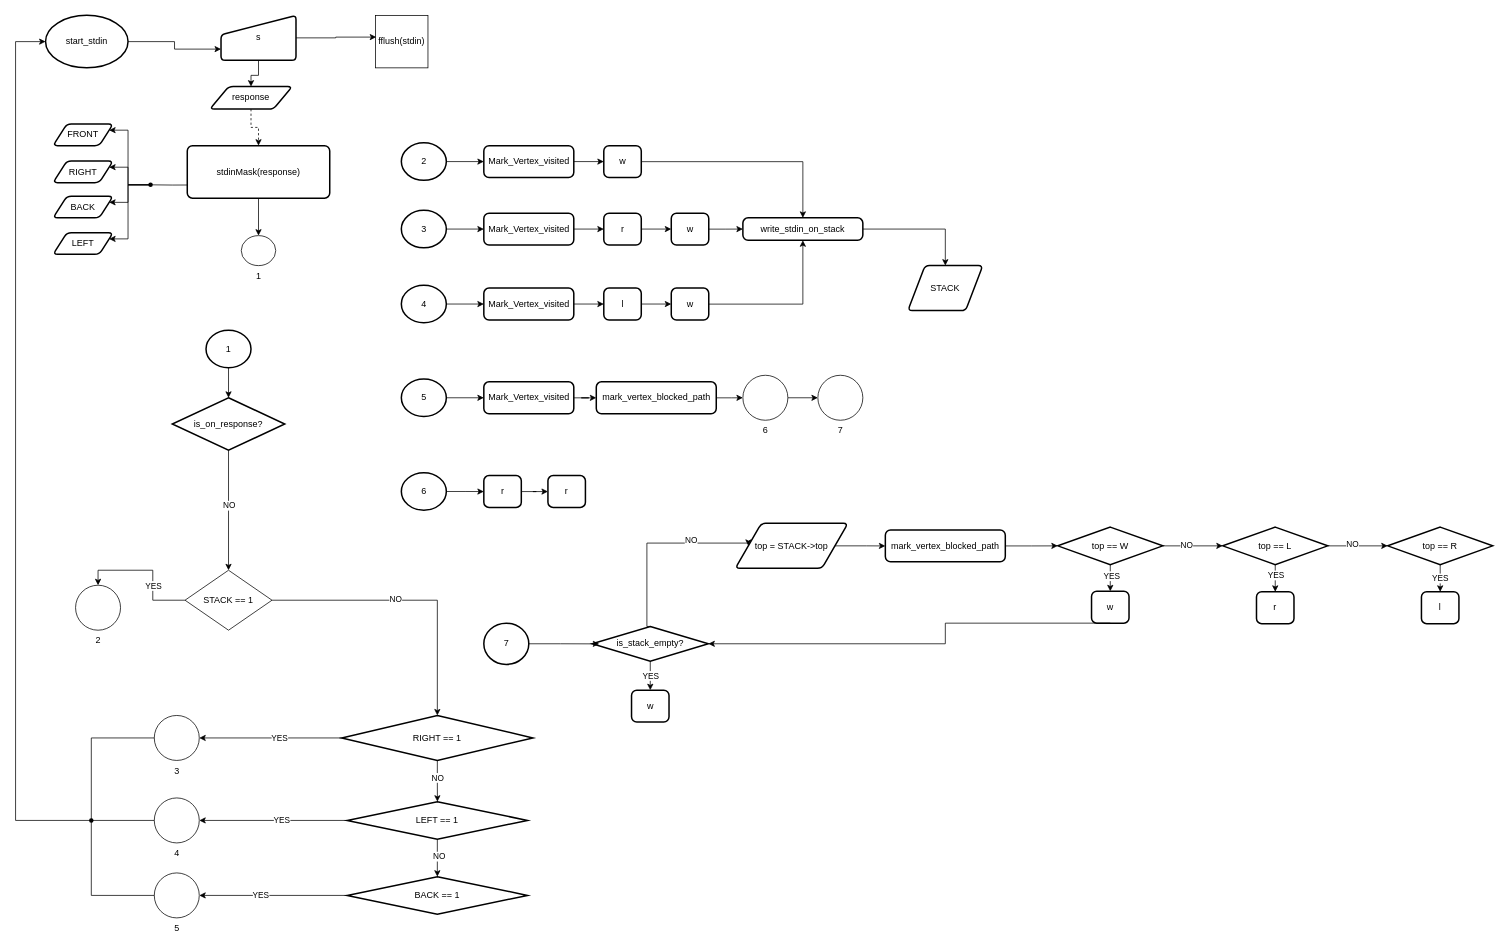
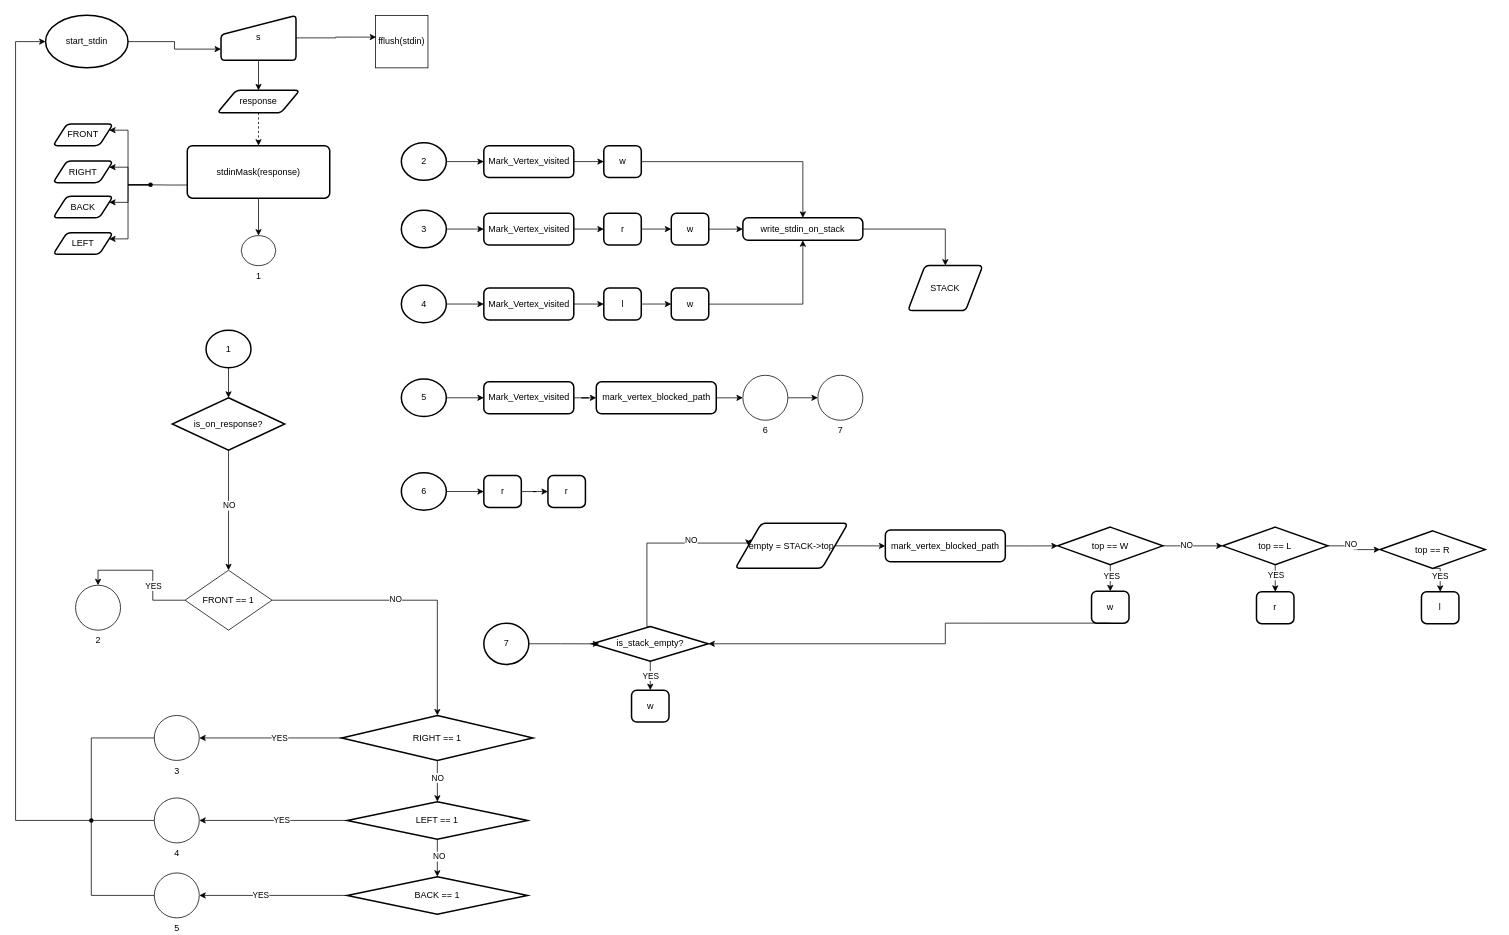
- <mxCell id="90" value="response" style="shape=parallelogram;html=1;strokeWidth=2;perimeter=parallelogramPerimeter;whiteSpace=wrap;rounded=1;arcSize=12;size=0.23;" vertex="1" parent="1"><mxGeometry x="279" y="115" width="110" height="30" as="geometry" /></mxCell>
+ <mxCell id="90" value="response" style="shape=parallelogram;html=1;strokeWidth=2;perimeter=parallelogramPerimeter;whiteSpace=wrap;rounded=1;arcSize=12;size=0.23;" vertex="1" parent="1"><mxGeometry x="289" y="120" width="110" height="30" as="geometry" /></mxCell>
- <mxCell id="108" value="top = STACK-&amp;gt;top" style="shape=parallelogram;html=1;strokeWidth=2;perimeter=parallelogramPerimeter;whiteSpace=wrap;rounded=1;arcSize=12;size=0.23;" vertex="1" parent="1"><mxGeometry x="980" y="697.51" width="150" height="60" as="geometry" /></mxCell>
+ <mxCell id="108" value="empty = STACK-&amp;gt;top" style="shape=parallelogram;html=1;strokeWidth=2;perimeter=parallelogramPerimeter;whiteSpace=wrap;rounded=1;arcSize=12;size=0.23;" vertex="1" parent="1"><mxGeometry x="980" y="697.51" width="150" height="60" as="geometry" /></mxCell>
- <mxCell id="115" value="top == R" style="strokeWidth=2;html=1;shape=mxgraph.flowchart.decision;whiteSpace=wrap;" vertex="1" parent="1"><mxGeometry x="1850" y="702.51" width="140" height="50" as="geometry" /></mxCell>
+ <mxCell id="115" value="top == R" style="strokeWidth=2;html=1;shape=mxgraph.flowchart.decision;whiteSpace=wrap;" vertex="1" parent="1"><mxGeometry x="1840" y="707.51" width="140" height="50" as="geometry" /></mxCell>
- <mxCell id="8" value="STACK == 1" style="rhombus;whiteSpace=wrap;html=1;" vertex="1" parent="1"><mxGeometry x="246" y="760" width="116" height="80" as="geometry" /></mxCell>
+ <mxCell id="8" value="FRONT == 1" style="rhombus;whiteSpace=wrap;html=1;" vertex="1" parent="1"><mxGeometry x="246" y="760" width="116" height="80" as="geometry" /></mxCell>
